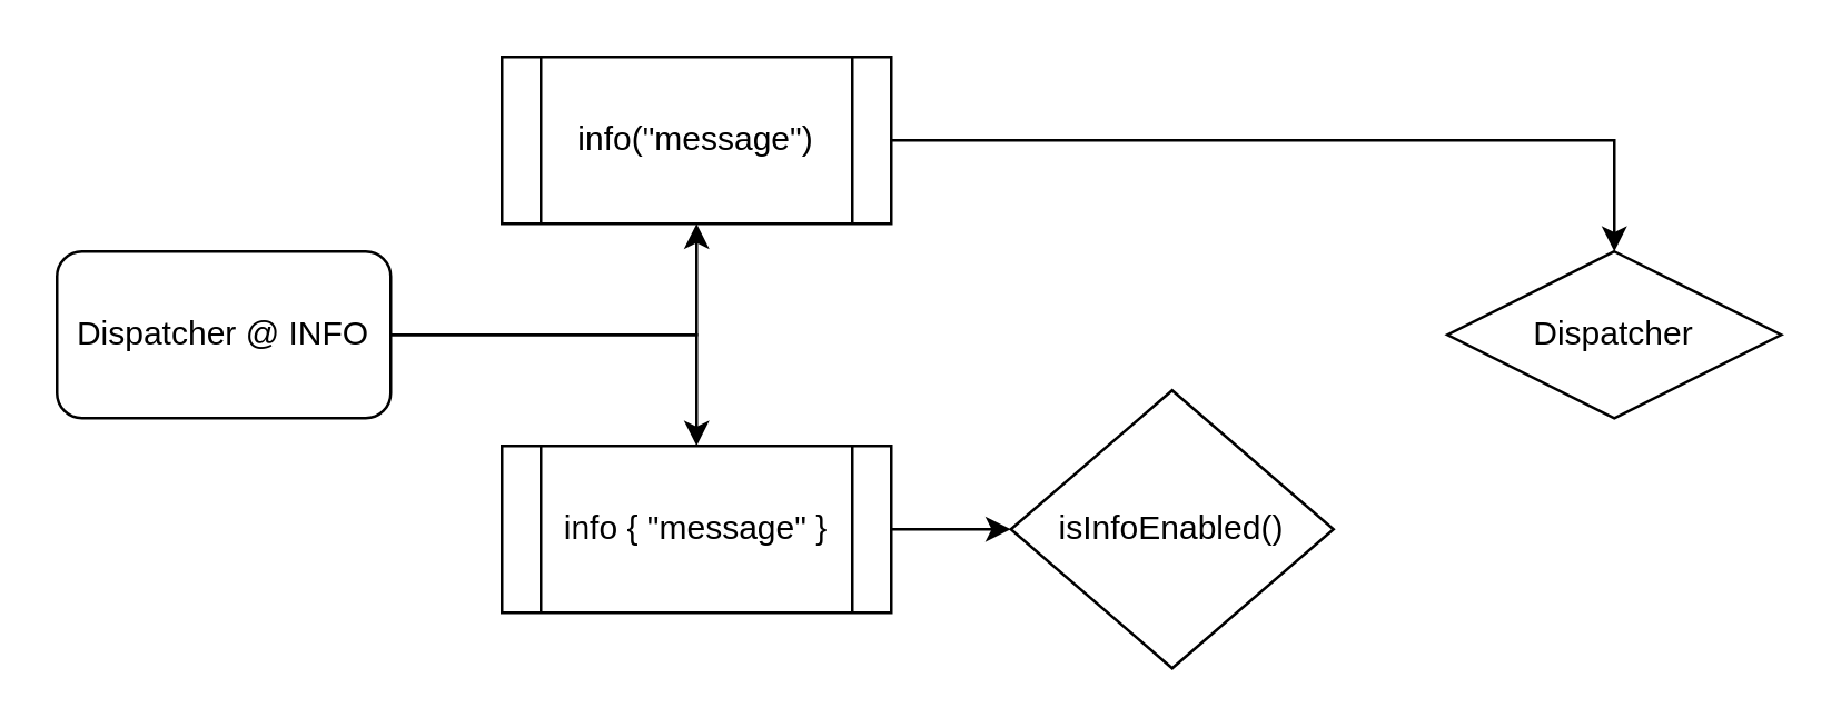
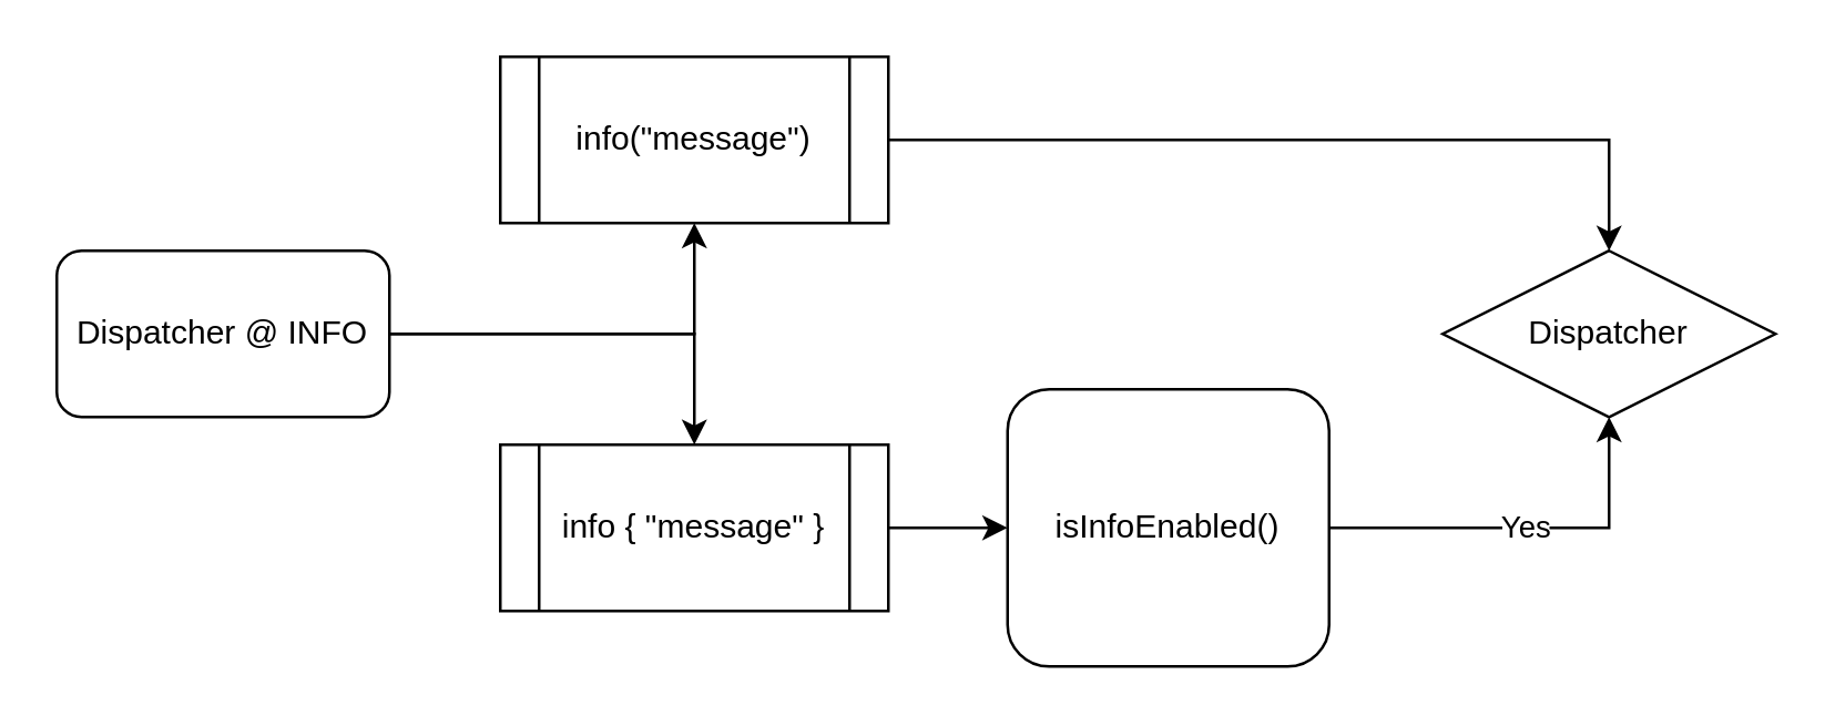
- <mxCell id="11" value="isInfoEnabled()" style="rhombus;whiteSpace=wrap;html=1;" parent="1" vertex="1"><mxGeometry x="363" y="140" width="116" height="100" as="geometry" /></mxCell>
+ <mxCell id="11" value="isInfoEnabled()" style="whiteSpace=wrap;html=1;rounded=1;" parent="1" vertex="1"><mxGeometry x="363" y="140" width="116" height="100" as="geometry" /></mxCell>
+ <mxCell id="10" value="Yes" style="edgeStyle=orthogonalEdgeStyle;rounded=0;orthogonalLoop=1;jettySize=auto;html=1;entryX=0.5;entryY=1;entryDx=0;entryDy=0;" parent="1" source="11" target="9" edge="1"><mxGeometry relative="1" as="geometry" /></mxCell>
